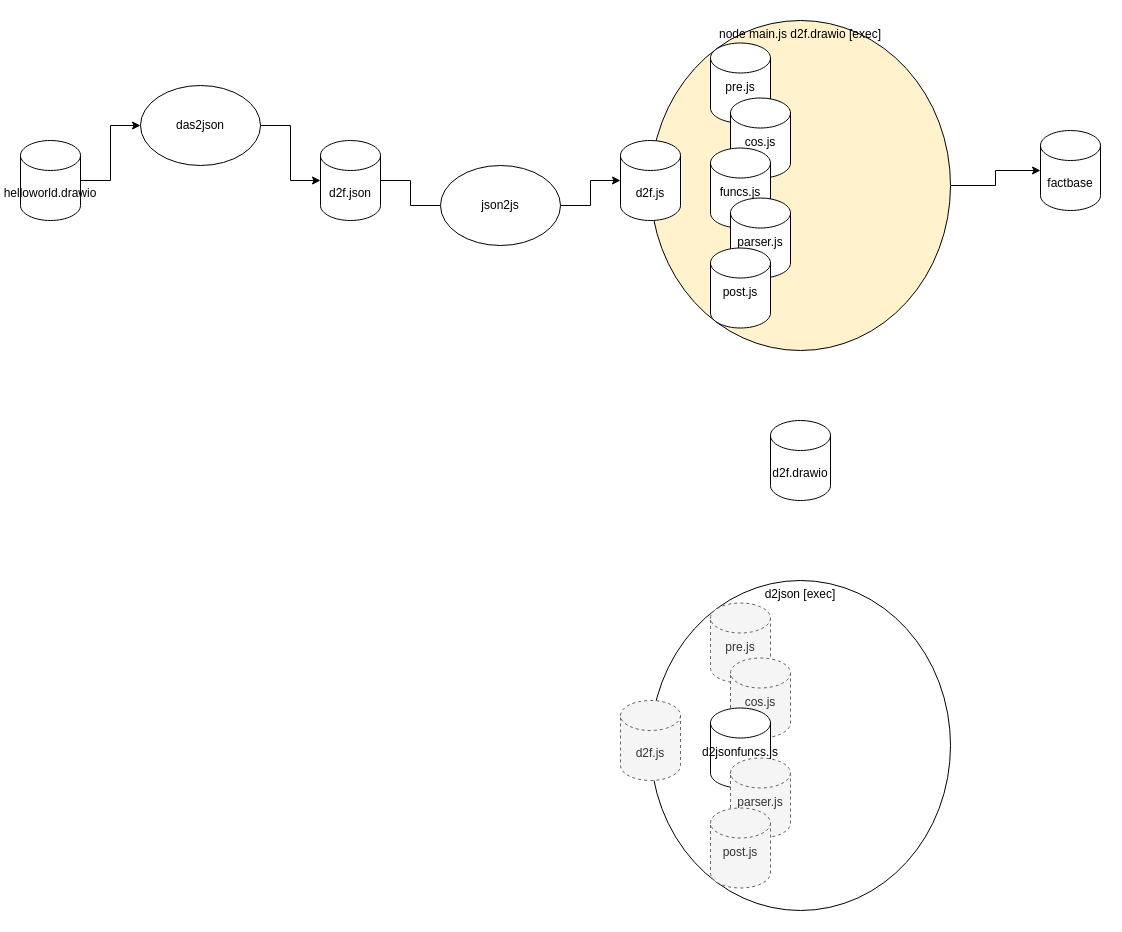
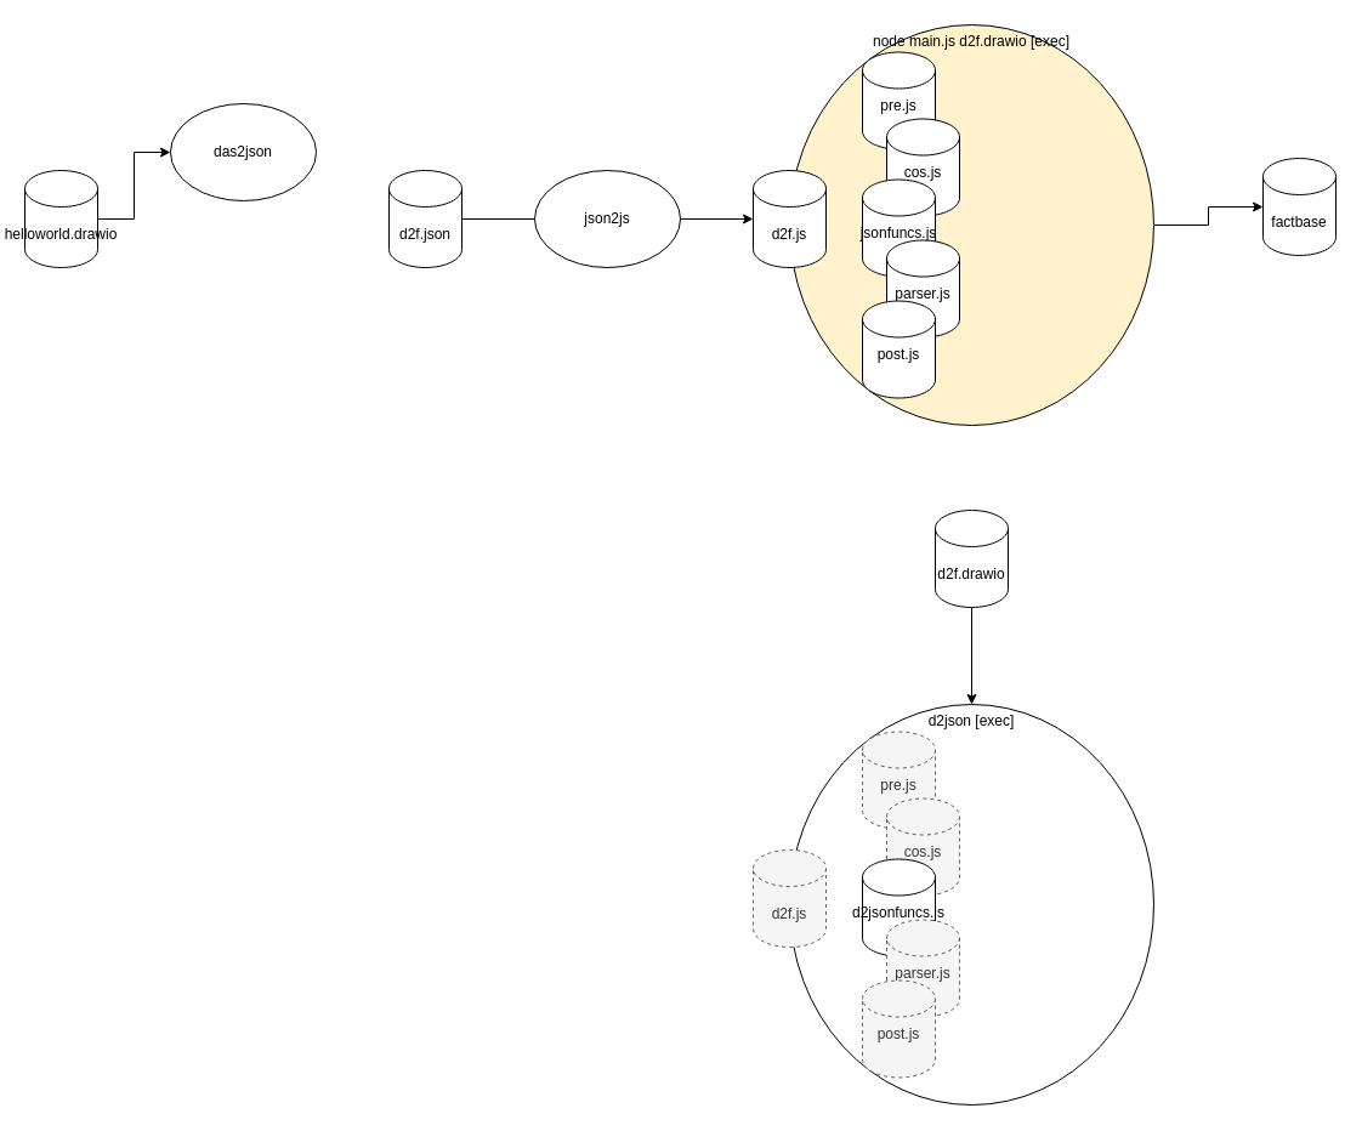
- <mxCell id="6" style="edgeStyle=orthogonalEdgeStyle;rounded=0;orthogonalLoop=1;jettySize=auto;html=1;exitX=1;exitY=0.5;exitDx=0;exitDy=0;" edge="1" parent="1" source="7" target="9"><mxGeometry relative="1" as="geometry" /></mxCell>
- <mxCell id="15" value="funcs.js" style="shape=cylinder3;whiteSpace=wrap;html=1;boundedLbl=1;backgroundOutline=1;size=15;verticalAlign=top;" vertex="1" parent="1"><mxGeometry x="710" y="147.5" width="60" height="80" as="geometry" /></mxCell>
+ <mxCell id="15" value="jsonfuncs.js" style="shape=cylinder3;whiteSpace=wrap;html=1;boundedLbl=1;backgroundOutline=1;size=15;verticalAlign=top;" vertex="1" parent="1"><mxGeometry x="710" y="147.5" width="60" height="80" as="geometry" /></mxCell>
- <mxCell id="11" value="json2js" style="ellipse;whiteSpace=wrap;html=1;" vertex="1" parent="1"><mxGeometry x="440" y="165" width="120" height="80" as="geometry" /></mxCell>
+ <mxCell id="11" value="json2js" style="ellipse;whiteSpace=wrap;html=1;" vertex="1" parent="1"><mxGeometry x="440" y="140" width="120" height="80" as="geometry" /></mxCell>
+ <mxCell id="18" style="edgeStyle=orthogonalEdgeStyle;rounded=0;orthogonalLoop=1;jettySize=auto;html=1;exitX=0.5;exitY=1;exitDx=0;exitDy=0;exitPerimeter=0;entryX=0.5;entryY=0;entryDx=0;entryDy=0;" edge="1" parent="1" source="19" target="21"><mxGeometry relative="1" as="geometry" /></mxCell>
